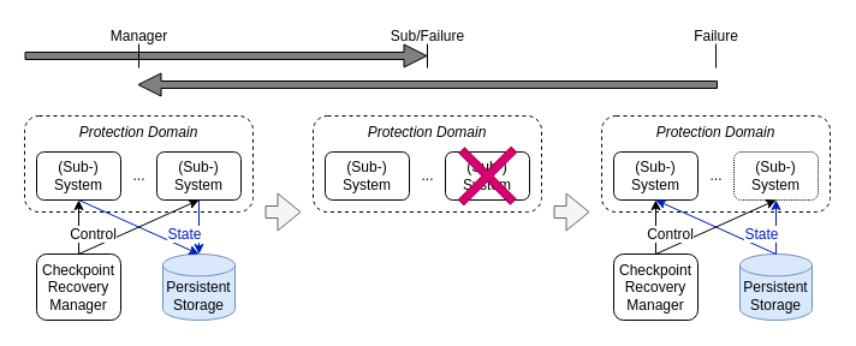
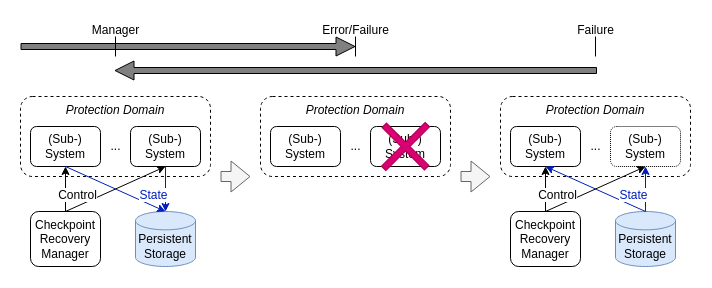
- <mxCell id="35" value="&lt;font color=&quot;#000000&quot;&gt;Sub/Failure&lt;/font&gt;" style="text;html=1;align=center;verticalAlign=middle;resizable=0;points=[];autosize=1;fontColor=#0000FF;" parent="1" vertex="1"><mxGeometry x="315" y="20" width="80" height="20" as="geometry" /></mxCell>
+ <mxCell id="35" value="&lt;font color=&quot;#000000&quot;&gt;Error/Failure&lt;/font&gt;" style="text;html=1;align=center;verticalAlign=middle;resizable=0;points=[];autosize=1;fontColor=#0000FF;" parent="1" vertex="1"><mxGeometry x="315" y="20" width="80" height="20" as="geometry" /></mxCell>
